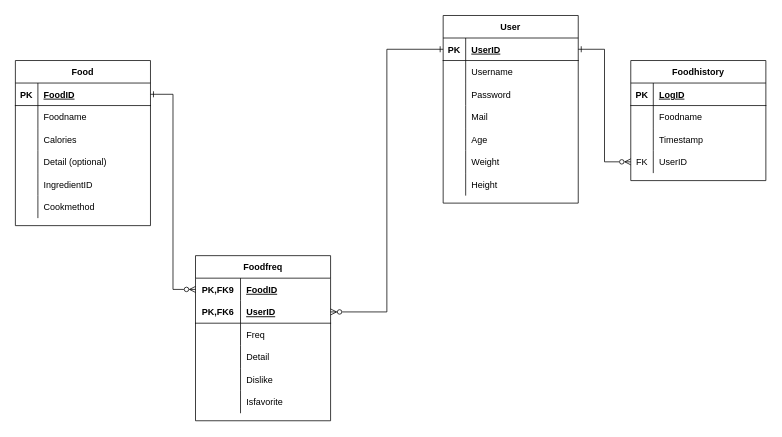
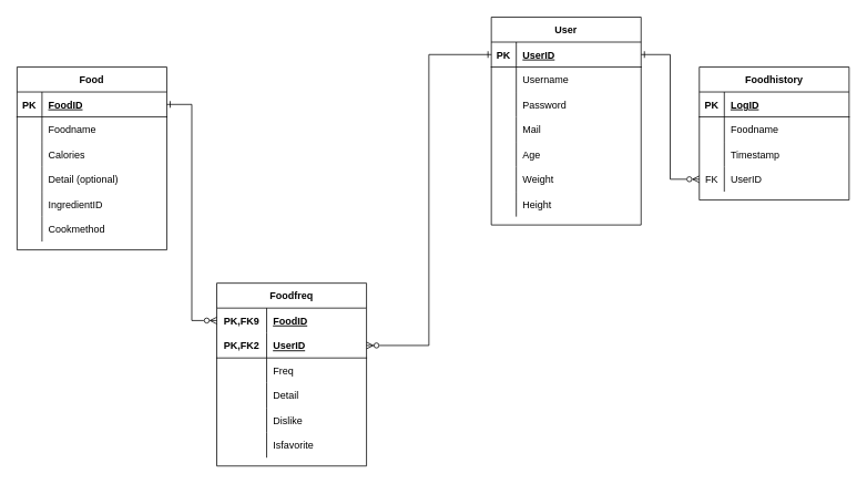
- <mxCell id="48" value="PK,FK6" style="shape=partialRectangle;connectable=0;fillColor=none;top=0;left=0;bottom=0;right=0;fontStyle=1;overflow=hidden;" vertex="1" parent="47"><mxGeometry width="60" height="30" as="geometry"><mxRectangle width="60" height="30" as="alternateBounds" /></mxGeometry></mxCell>
+ <mxCell id="48" value="PK,FK2" style="shape=partialRectangle;connectable=0;fillColor=none;top=0;left=0;bottom=0;right=0;fontStyle=1;overflow=hidden;" vertex="1" parent="47"><mxGeometry width="60" height="30" as="geometry"><mxRectangle width="60" height="30" as="alternateBounds" /></mxGeometry></mxCell>
